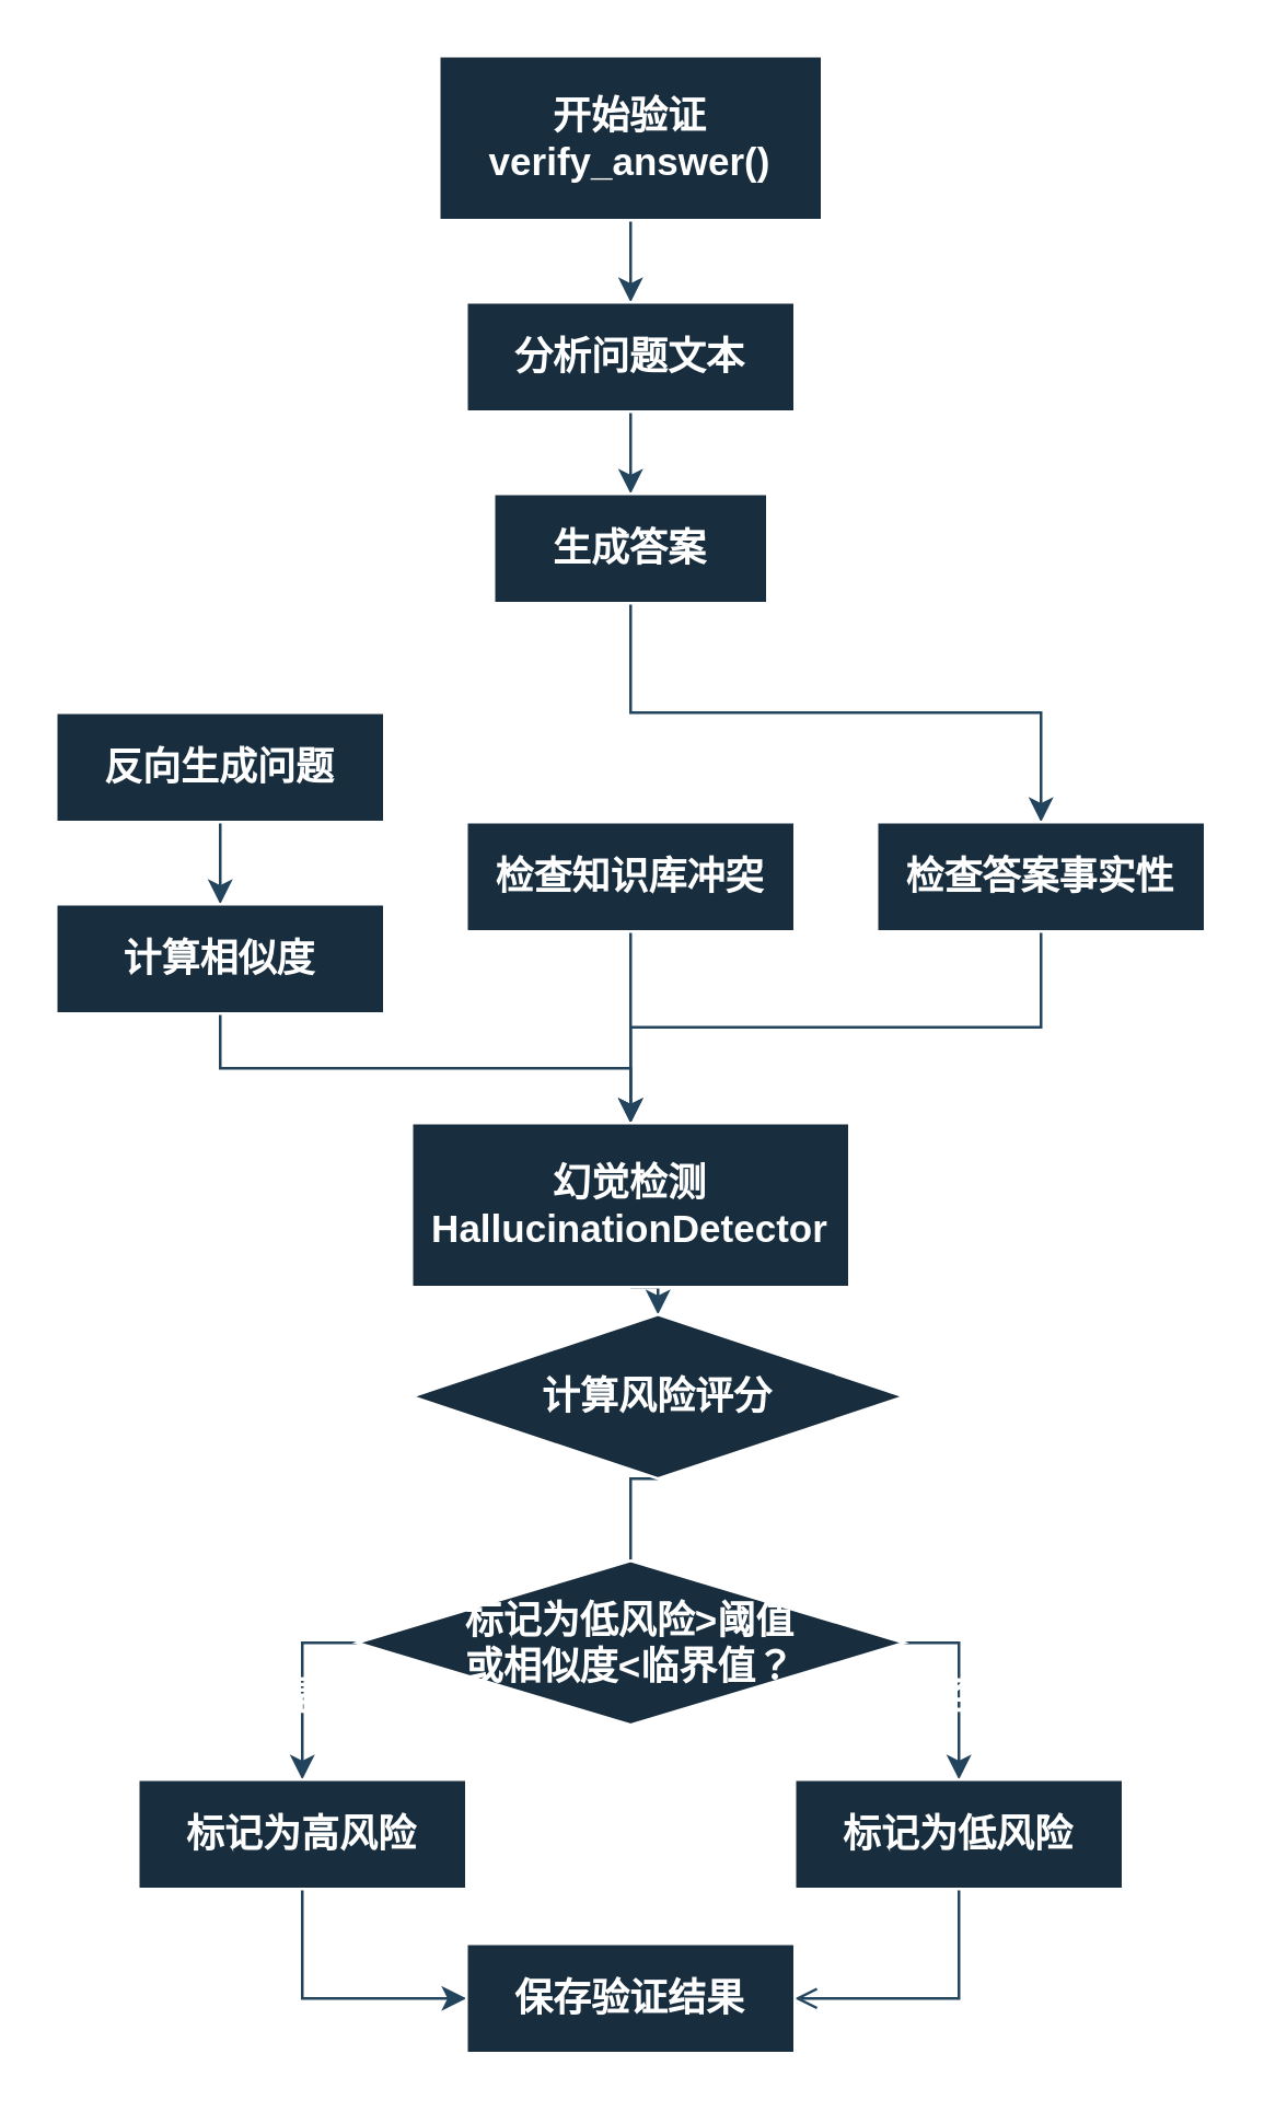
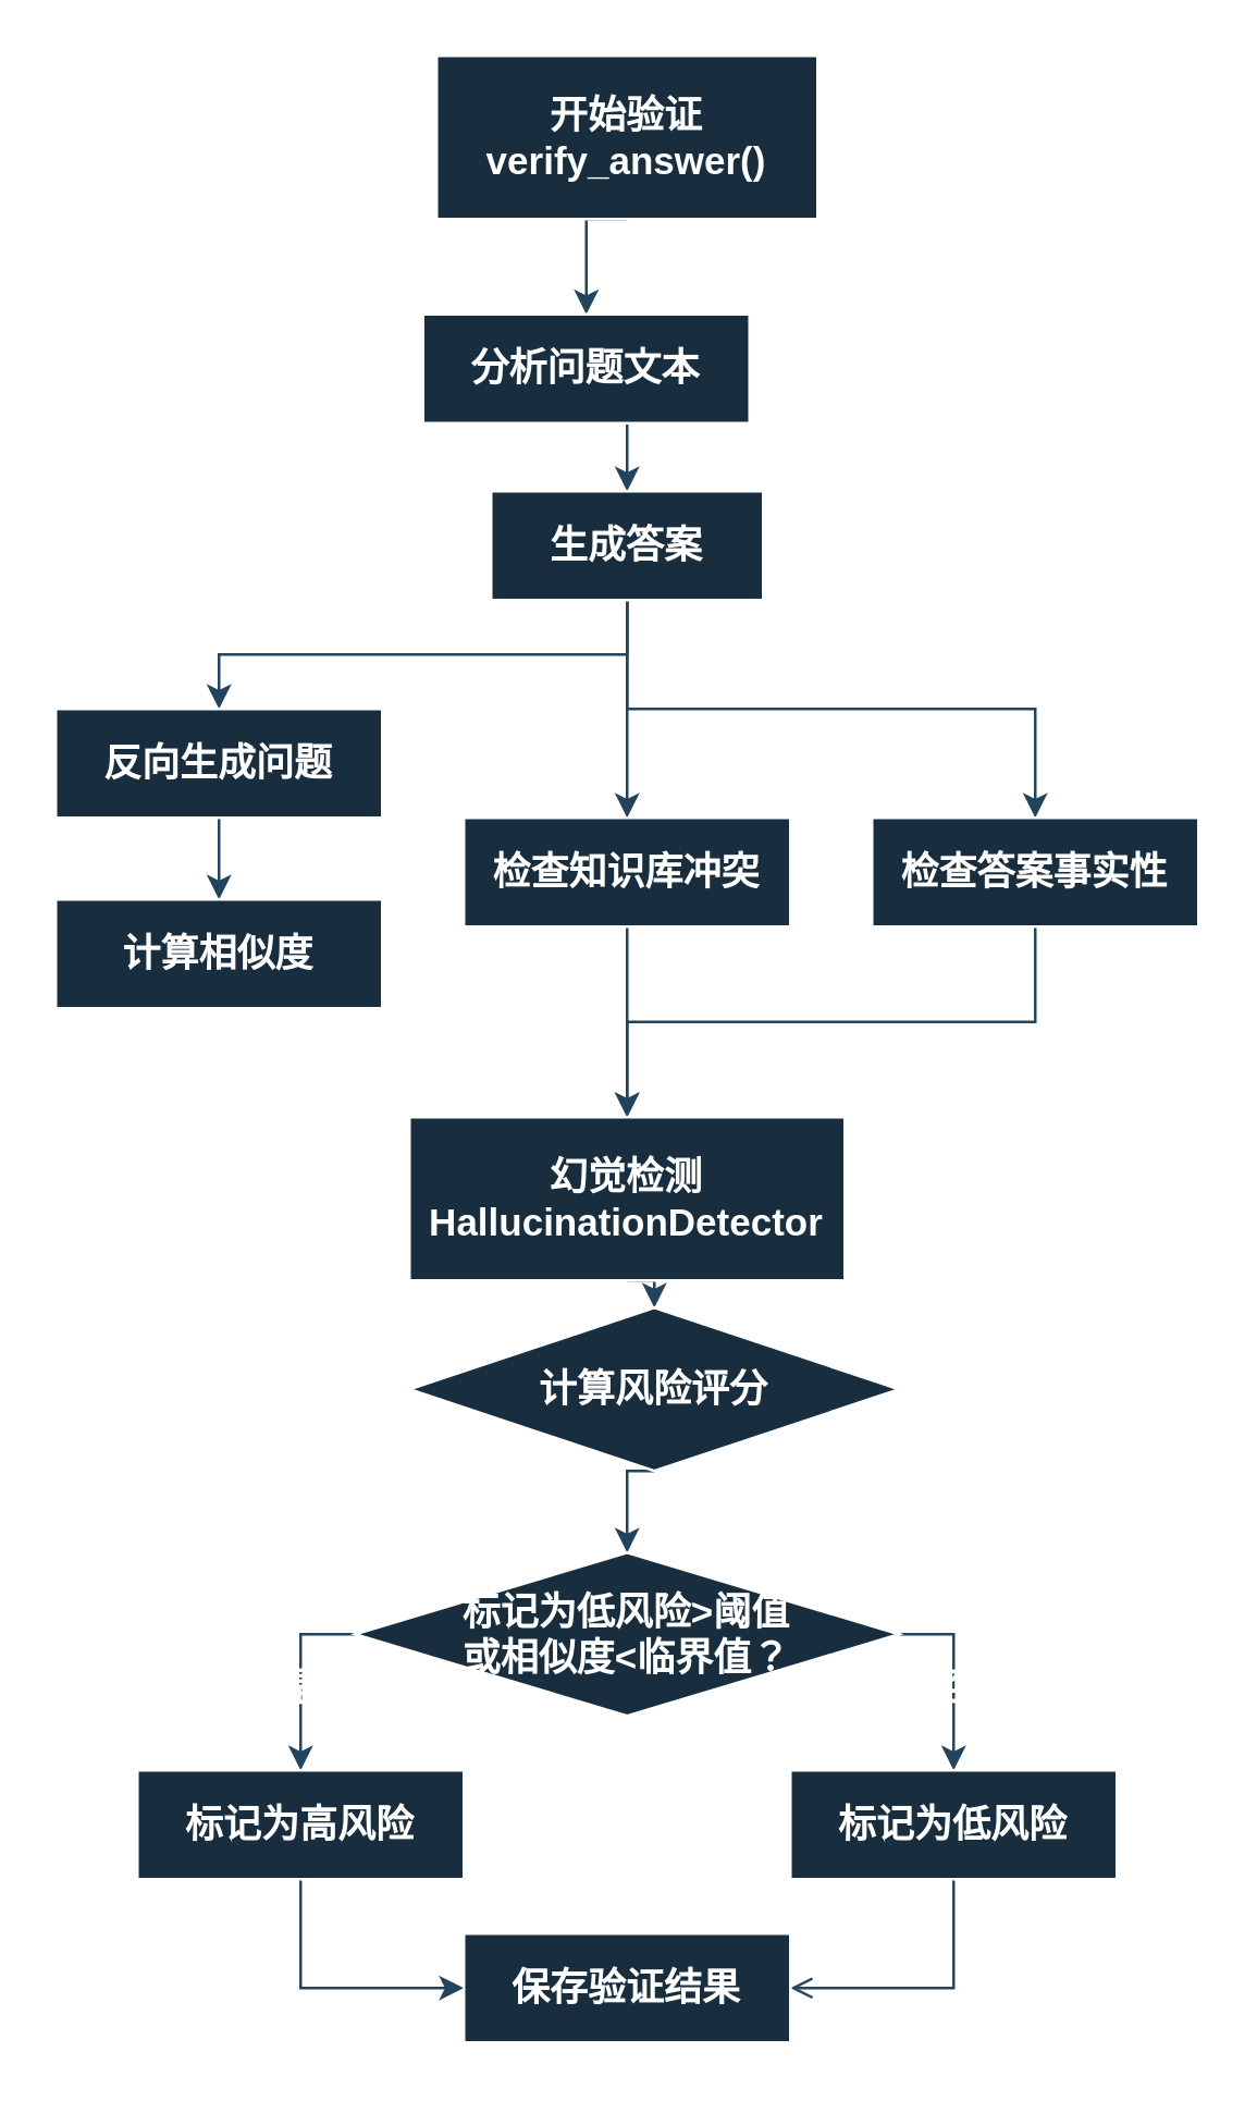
- <mxCell id="5" value="分析问题文本" style="rounded=0;whiteSpace=wrap;html=1;labelBackgroundColor=none;fillColor=#182E3E;strokeColor=#FFFFFF;fontColor=#FFFFFF;fontStyle=1;fontSize=14;" vertex="1" parent="1"><mxGeometry x="170" y="110" width="120" height="40" as="geometry" /></mxCell>
+ <mxCell id="5" value="分析问题文本" style="rounded=0;whiteSpace=wrap;html=1;labelBackgroundColor=none;fillColor=#182E3E;strokeColor=#FFFFFF;fontColor=#FFFFFF;fontStyle=1;fontSize=14;" vertex="1" parent="1"><mxGeometry x="155" y="115" width="120" height="40" as="geometry" /></mxCell>
+ <mxCell id="6" style="edgeStyle=orthogonalEdgeStyle;rounded=0;orthogonalLoop=1;jettySize=auto;html=1;exitX=0.5;exitY=1;exitDx=0;exitDy=0;entryX=0.5;entryY=0;entryDx=0;entryDy=0;labelBackgroundColor=none;strokeColor=#23445D;fontColor=default;fontStyle=1;fontSize=14;" edge="1" parent="1" source="9" target="11"><mxGeometry relative="1" as="geometry" /></mxCell>
+ <mxCell id="7" style="edgeStyle=orthogonalEdgeStyle;rounded=0;orthogonalLoop=1;jettySize=auto;html=1;exitX=0.5;exitY=1;exitDx=0;exitDy=0;entryX=0.5;entryY=0;entryDx=0;entryDy=0;labelBackgroundColor=none;strokeColor=#23445D;fontColor=default;fontStyle=1;fontSize=14;" edge="1" parent="1" source="9" target="15"><mxGeometry relative="1" as="geometry" /></mxCell>
- <mxCell id="12" style="edgeStyle=orthogonalEdgeStyle;rounded=0;orthogonalLoop=1;jettySize=auto;html=1;exitX=0.5;exitY=1;exitDx=0;exitDy=0;entryX=0.5;entryY=0;entryDx=0;entryDy=0;labelBackgroundColor=none;strokeColor=#23445D;fontColor=default;fontStyle=1;fontSize=14;" edge="1" parent="1" source="13" target="19"><mxGeometry relative="1" as="geometry" /></mxCell>
- <mxCell id="20" style="edgeStyle=orthogonalEdgeStyle;rounded=0;orthogonalLoop=1;jettySize=auto;html=1;exitX=0.5;exitY=1;exitDx=0;exitDy=0;entryX=0.5;entryY=0;entryDx=0;entryDy=0;labelBackgroundColor=none;strokeColor=#23445D;fontColor=default;fontStyle=1;fontSize=14;endArrow=none;" edge="1" parent="1" source="21" target="26"><mxGeometry relative="1" as="geometry" /></mxCell>
+ <mxCell id="20" style="edgeStyle=orthogonalEdgeStyle;rounded=0;orthogonalLoop=1;jettySize=auto;html=1;exitX=0.5;exitY=1;exitDx=0;exitDy=0;entryX=0.5;entryY=0;entryDx=0;entryDy=0;labelBackgroundColor=none;strokeColor=#23445D;fontColor=default;fontStyle=1;fontSize=14;" edge="1" parent="1" source="21" target="26"><mxGeometry relative="1" as="geometry" /></mxCell>
